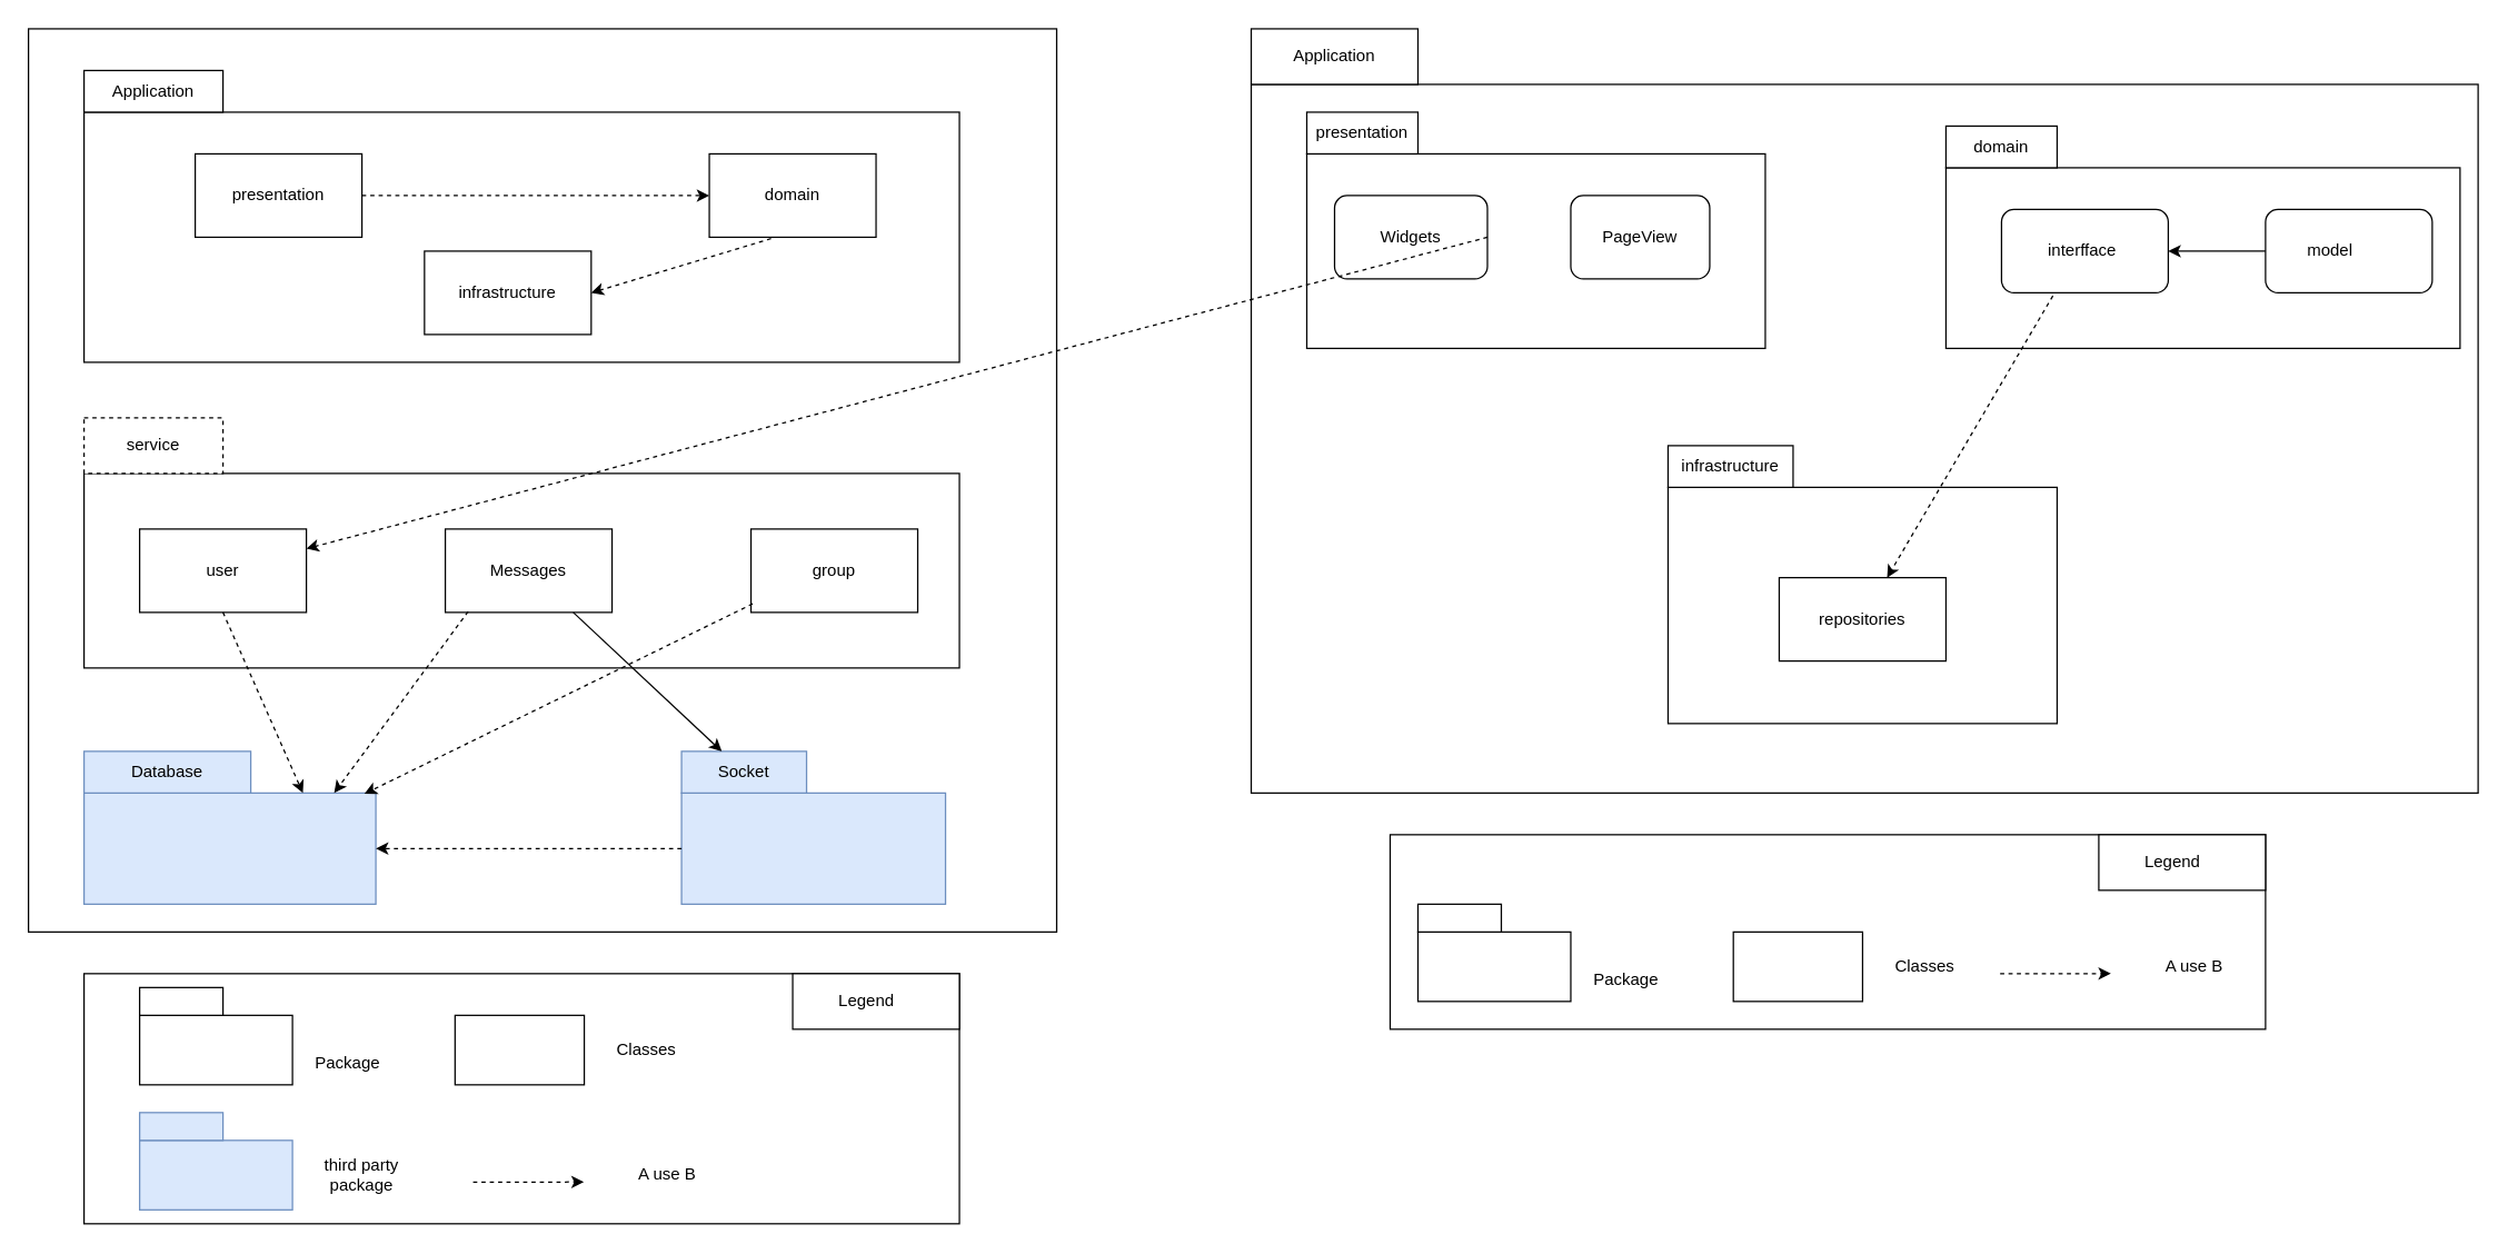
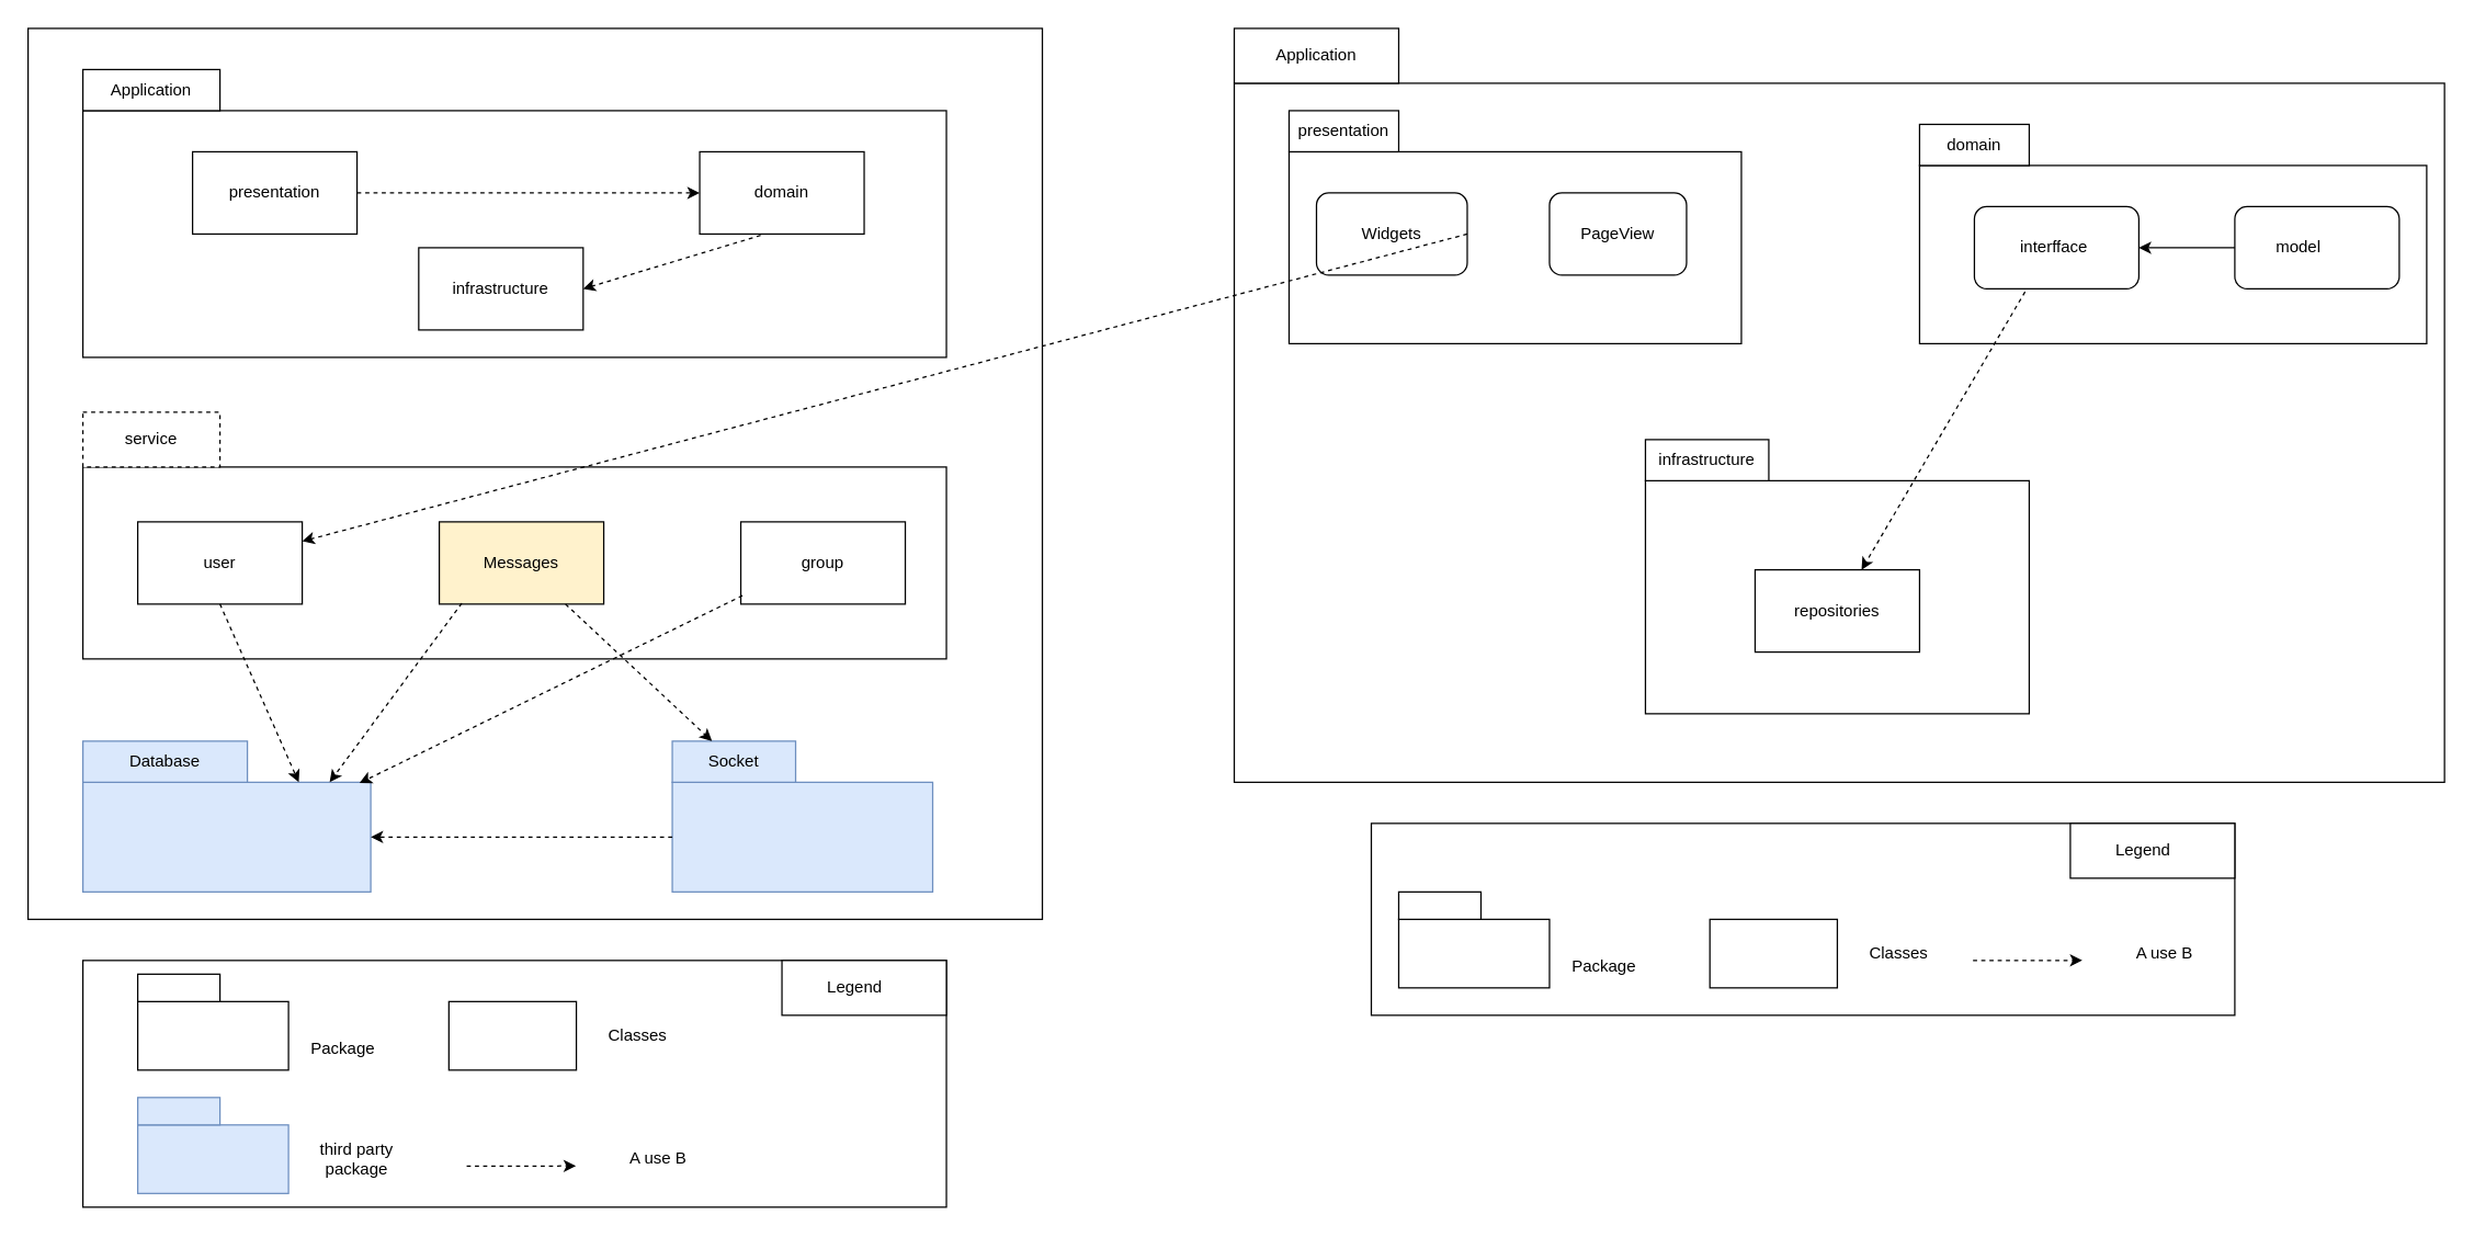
- <mxCell id="10" value="Messages" style="rounded=0;whiteSpace=wrap;html=1;" parent="1" vertex="1"><mxGeometry x="320" y="380" width="120" height="60" as="geometry" /></mxCell>
+ <mxCell id="10" value="Messages" style="rounded=0;whiteSpace=wrap;html=1;fillColor=#fff2cc;" parent="1" vertex="1"><mxGeometry x="320" y="380" width="120" height="60" as="geometry" /></mxCell>
- <mxCell id="19" value="" style="endArrow=classic;html=1;rounded=0;dashed=0;" parent="1" source="10" target="18" edge="1"><mxGeometry width="50" height="50" relative="1" as="geometry"><mxPoint x="470" y="660" as="sourcePoint" /><mxPoint x="520" y="610" as="targetPoint" /></mxGeometry></mxCell>
+ <mxCell id="19" value="" style="endArrow=classic;html=1;rounded=0;dashed=1;" parent="1" source="10" target="18" edge="1"><mxGeometry width="50" height="50" relative="1" as="geometry"><mxPoint x="470" y="660" as="sourcePoint" /><mxPoint x="520" y="610" as="targetPoint" /></mxGeometry></mxCell>
